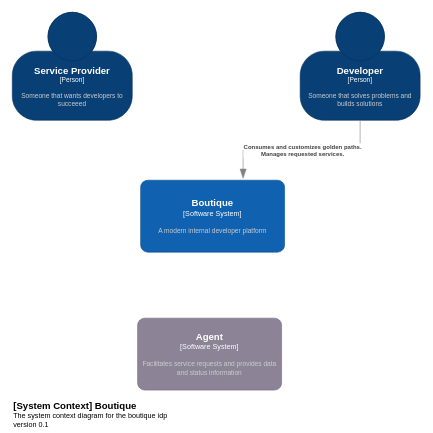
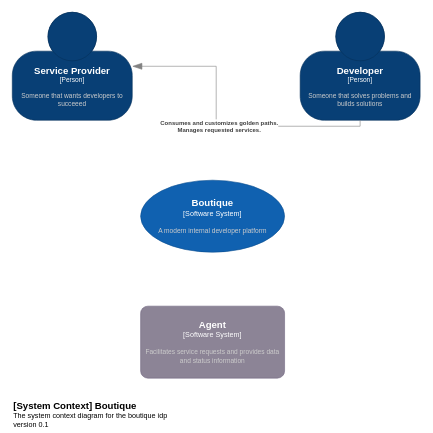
- <mxCell id="5" value="&lt;div style=&quot;text-align: left&quot;&gt;&lt;div style=&quot;text-align: center&quot;&gt;&lt;b&gt;Consumes and customizes golden paths.&#10;Manages requested services. &lt;/b&gt;&lt;/div&gt;" style="endArrow=blockThin;html=1;fontSize=10;fontColor=#404040;strokeWidth=1;endFill=1;strokeColor=#828282;elbow=vertical;metaEdit=1;endSize=14;startSize=14;jumpStyle=arc;jumpSize=16;rounded=0;edgeStyle=orthogonalEdgeStyle;exitX=0.5;exitY=1;exitDx=0;exitDy=0;exitPerimeter=0;entryX=0.712;entryY=-0.02;entryDx=0;entryDy=0;entryPerimeter=0;" parent="1" source="3" target="2" edge="1"><mxGeometry width="240" relative="1" as="geometry"><mxPoint x="250" y="210" as="sourcePoint" /><mxPoint x="304" y="310" as="targetPoint" /></mxGeometry></mxCell>
+ <mxCell id="5" value="&lt;div style=&quot;text-align: left&quot;&gt;&lt;div style=&quot;text-align: center&quot;&gt;&lt;b&gt;Consumes and customizes golden paths.&#10;Manages requested services. &lt;/b&gt;&lt;/div&gt;" style="endArrow=blockThin;html=1;fontSize=10;fontColor=#404040;strokeWidth=1;endFill=1;strokeColor=#828282;elbow=vertical;metaEdit=1;endSize=14;startSize=14;jumpStyle=arc;jumpSize=16;rounded=0;edgeStyle=orthogonalEdgeStyle;exitX=0.5;exitY=1;exitDx=0;exitDy=0;exitPerimeter=0;" parent="1" source="3" target="4" edge="1"><mxGeometry width="240" relative="1" as="geometry"><mxPoint x="250" y="210" as="sourcePoint" /><mxPoint x="304" y="310" as="targetPoint" /></mxGeometry></mxCell>
- <mxCell id="2" value="&lt;font style=&quot;font-size: 16px&quot;&gt;&lt;b&gt;Boutique&lt;/b&gt;&lt;/font&gt;&lt;div&gt;[Software System]&lt;/div&gt;&lt;br&gt;&lt;div&gt;&lt;font style=&quot;font-size: 11px&quot;&gt;&lt;font color=&quot;#cccccc&quot;&gt;A modern internal developer platform&lt;/font&gt;&lt;/div&gt;" style="rounded=1;whiteSpace=wrap;html=1;labelBackgroundColor=none;fillColor=#1061B0;fontColor=#ffffff;align=center;arcSize=10;strokeColor=#0D5091;metaEdit=1;resizable=0;points=[[0.25,0,0],[0.5,0,0],[0.75,0,0],[1,0.25,0],[1,0.5,0],[1,0.75,0],[0.75,1,0],[0.5,1,0],[0.25,1,0],[0,0.75,0],[0,0.5,0],[0,0.25,0]];" parent="1" vertex="1"><mxGeometry x="234" y="300" width="240" height="120" as="geometry" /></mxCell>
+ <mxCell id="2" value="&lt;font style=&quot;font-size: 16px&quot;&gt;&lt;b&gt;Boutique&lt;/b&gt;&lt;/font&gt;&lt;div&gt;[Software System]&lt;/div&gt;&lt;br&gt;&lt;div&gt;&lt;font style=&quot;font-size: 11px&quot;&gt;&lt;font color=&quot;#cccccc&quot;&gt;A modern internal developer platform&lt;/font&gt;&lt;/div&gt;" style="ellipse;whiteSpace=wrap;html=1;labelBackgroundColor=none;fillColor=#1061B0;fontColor=#ffffff;align=center;arcSize=10;strokeColor=#0D5091;metaEdit=1;resizable=0;points=[[0.25,0,0],[0.5,0,0],[0.75,0,0],[1,0.25,0],[1,0.5,0],[1,0.75,0],[0.75,1,0],[0.5,1,0],[0.25,1,0],[0,0.75,0],[0,0.5,0],[0,0.25,0]];" parent="1" vertex="1"><mxGeometry x="234" y="300" width="240" height="120" as="geometry" /></mxCell>
- <mxCell id="6" value="&lt;font style=&quot;font-size: 16px&quot;&gt;&lt;b&gt;Agent&lt;/b&gt;&lt;/font&gt;&lt;div&gt;[Software System]&lt;/div&gt;&lt;br&gt;&lt;div&gt;&lt;font style=&quot;font-size: 11px&quot;&gt;&lt;font color=&quot;#cccccc&quot;&gt;Facilitates service requests and provides data and status information&lt;/font&gt;&lt;/div&gt;" style="rounded=1;whiteSpace=wrap;html=1;labelBackgroundColor=none;fillColor=#8C8496;fontColor=#ffffff;align=center;arcSize=10;strokeColor=#736782;metaEdit=1;resizable=0;points=[[0.25,0,0],[0.5,0,0],[0.75,0,0],[1,0.25,0],[1,0.5,0],[1,0.75,0],[0.75,1,0],[0.5,1,0],[0.25,1,0],[0,0.75,0],[0,0.5,0],[0,0.25,0]];" parent="1" vertex="1"><mxGeometry x="229" y="530" width="240" height="120" as="geometry" /></mxCell>
+ <mxCell id="6" value="&lt;font style=&quot;font-size: 16px&quot;&gt;&lt;b&gt;Agent&lt;/b&gt;&lt;/font&gt;&lt;div&gt;[Software System]&lt;/div&gt;&lt;br&gt;&lt;div&gt;&lt;font style=&quot;font-size: 11px&quot;&gt;&lt;font color=&quot;#cccccc&quot;&gt;Facilitates service requests and provides data and status information&lt;/font&gt;&lt;/div&gt;" style="rounded=1;whiteSpace=wrap;html=1;labelBackgroundColor=none;fillColor=#8C8496;fontColor=#ffffff;align=center;arcSize=10;strokeColor=#736782;metaEdit=1;resizable=0;points=[[0.25,0,0],[0.5,0,0],[0.75,0,0],[1,0.25,0],[1,0.5,0],[1,0.75,0],[0.75,1,0],[0.5,1,0],[0.25,1,0],[0,0.75,0],[0,0.5,0],[0,0.25,0]];" parent="1" vertex="1"><mxGeometry x="234" y="510" width="240" height="120" as="geometry" /></mxCell>
